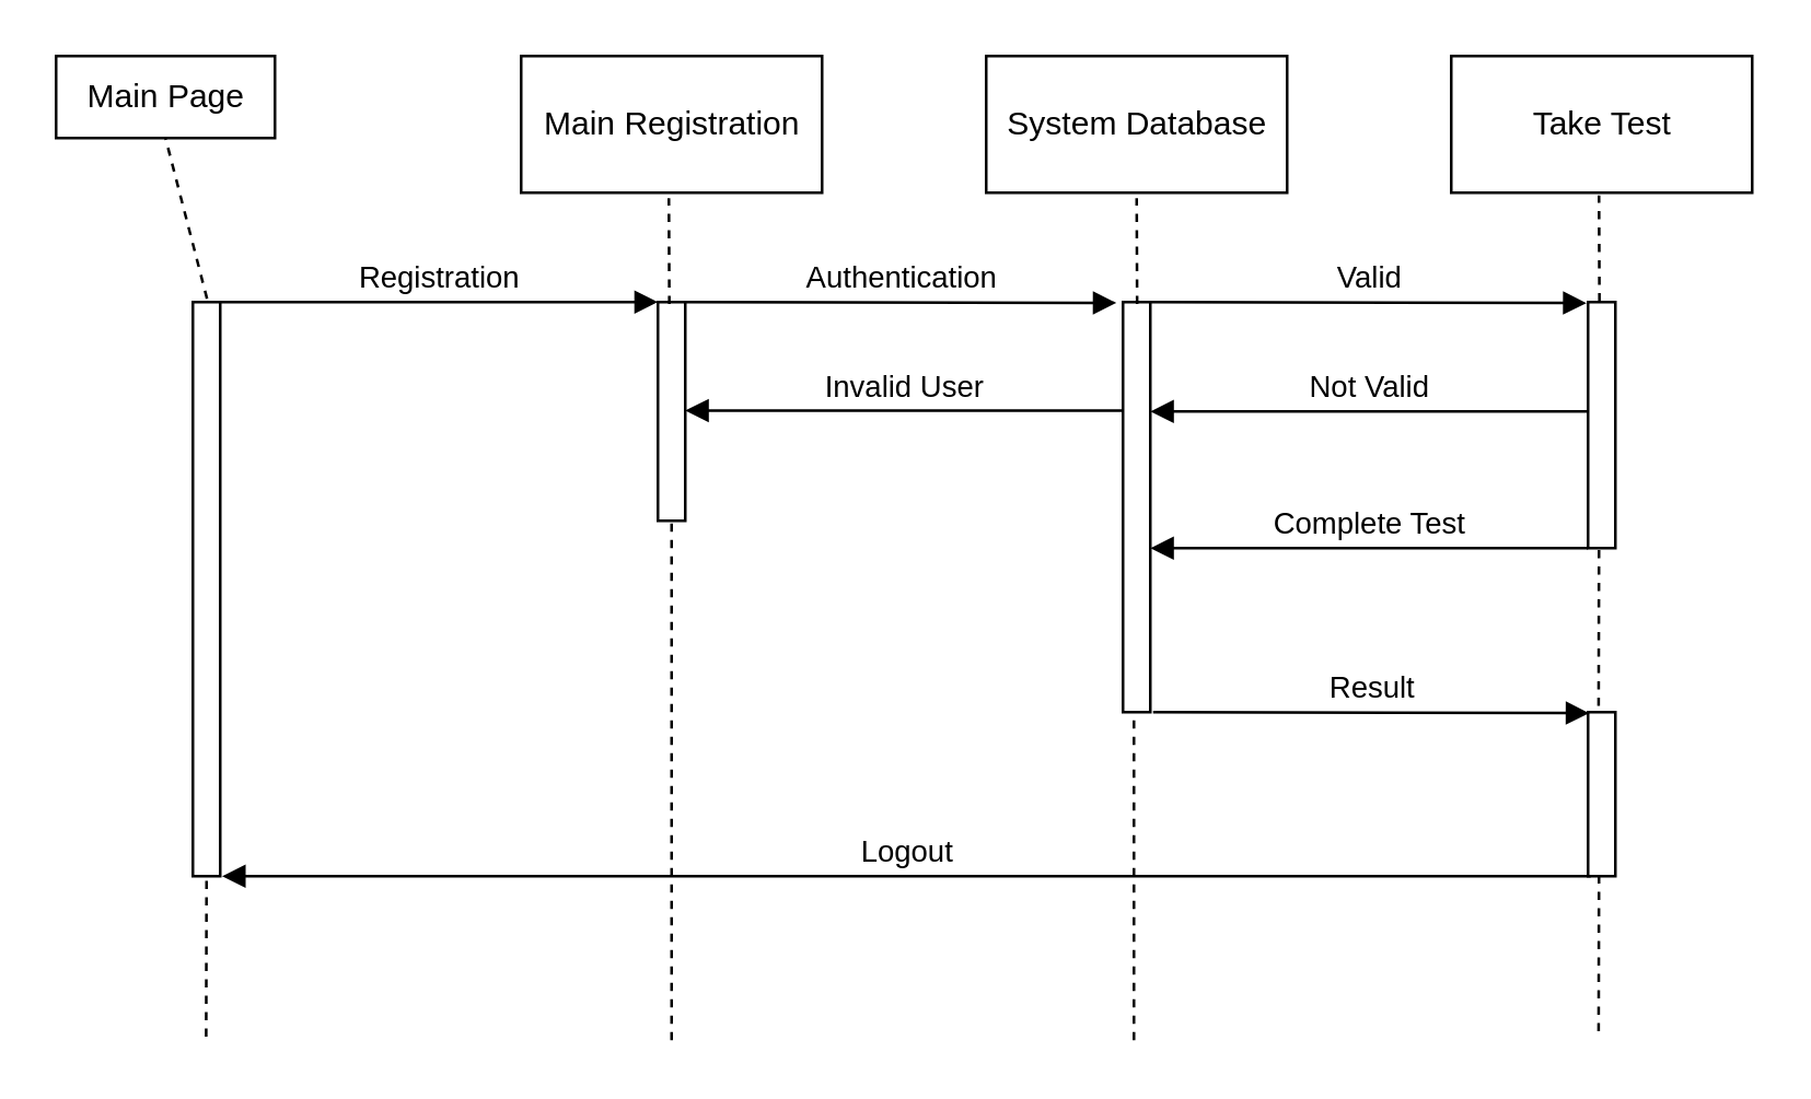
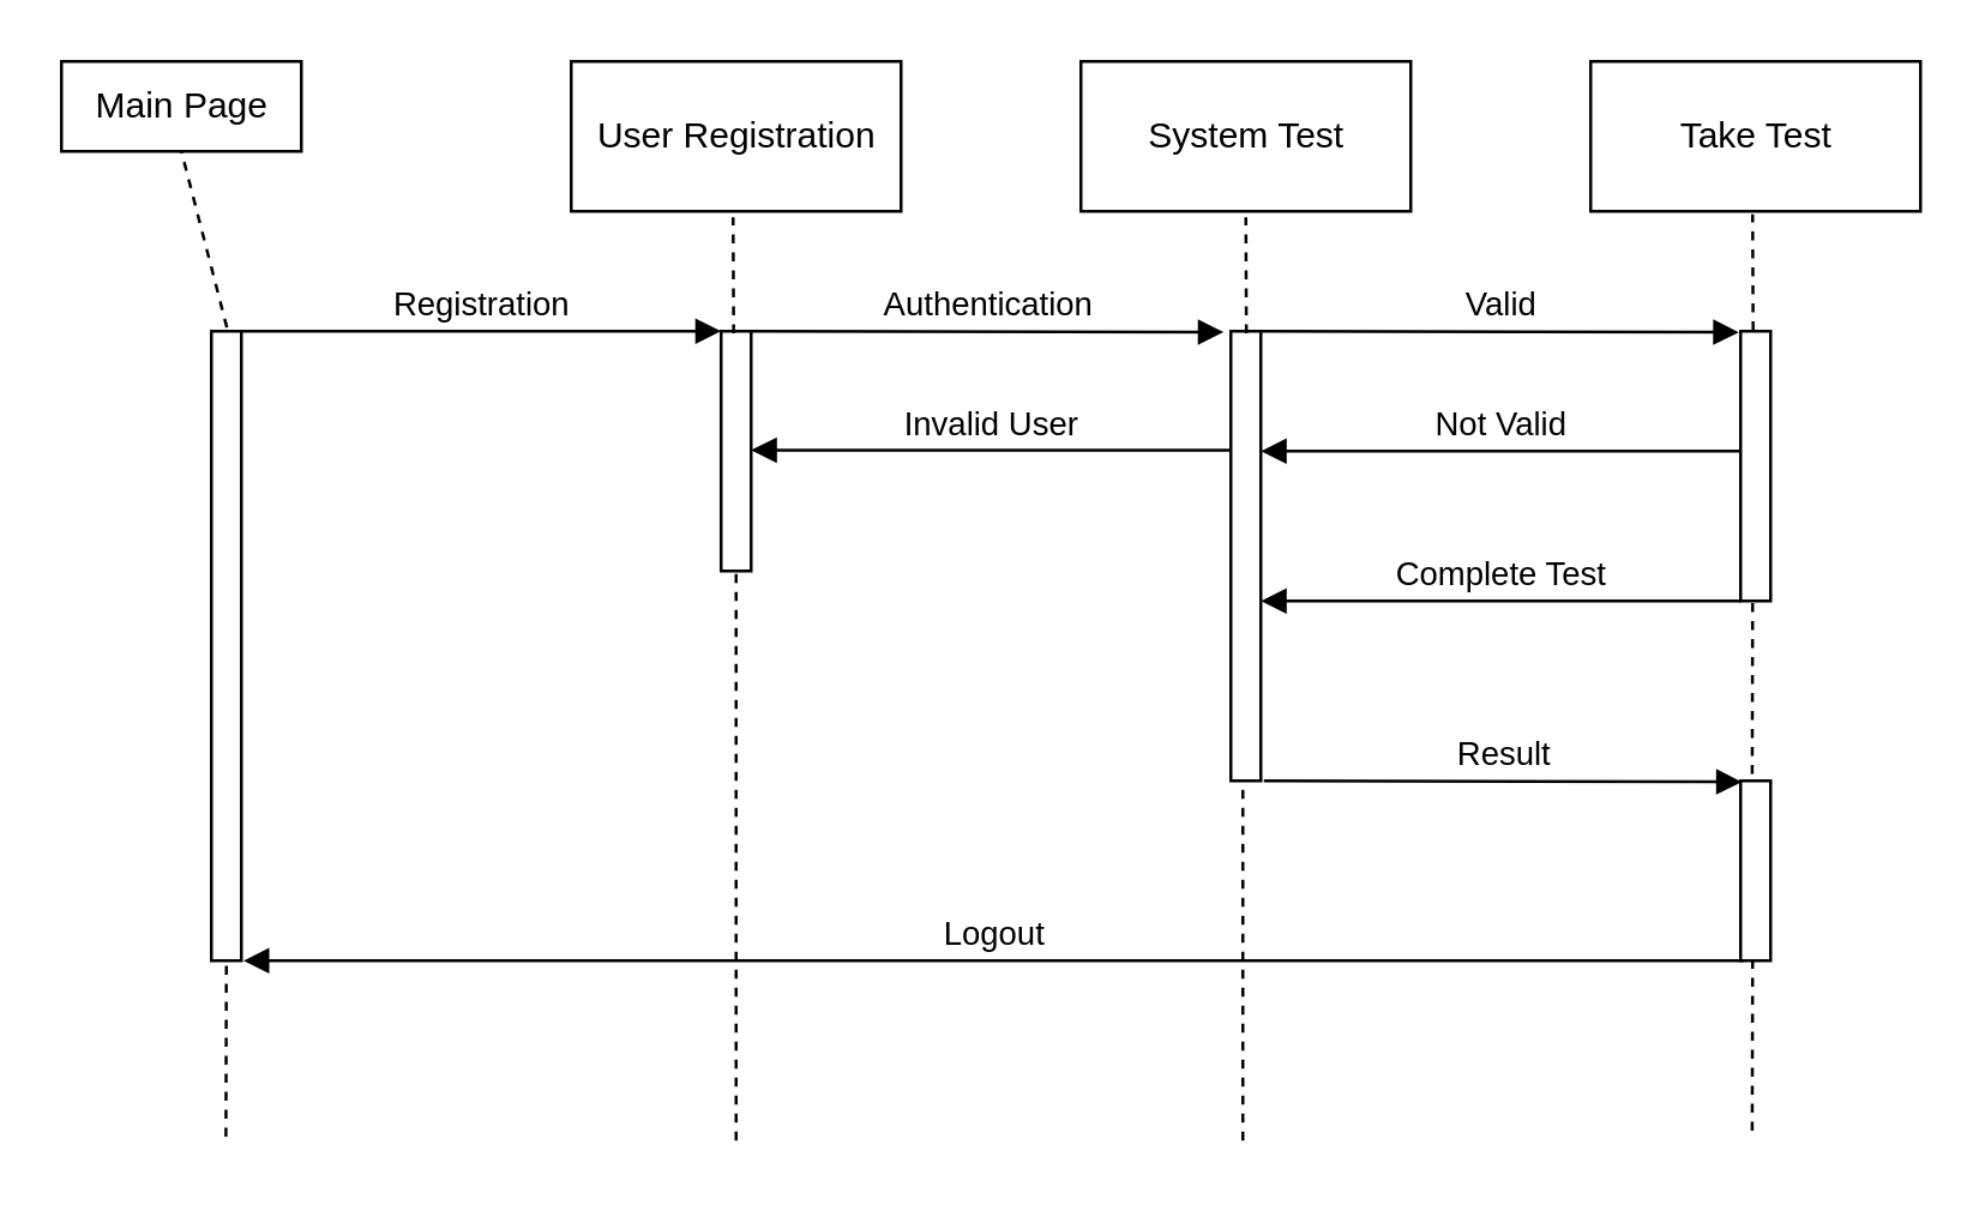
- <mxCell id="3" value="Main Registration" style="html=1;" vertex="1" parent="1"><mxGeometry x="190" y="20" width="110" height="50" as="geometry" /></mxCell>
+ <mxCell id="3" value="User Registration" style="html=1;" vertex="1" parent="1"><mxGeometry x="190" y="20" width="110" height="50" as="geometry" /></mxCell>
- <mxCell id="4" value="System Database" style="html=1;" vertex="1" parent="1"><mxGeometry x="360" y="20" width="110" height="50" as="geometry" /></mxCell>
+ <mxCell id="4" value="System Test" style="html=1;" vertex="1" parent="1"><mxGeometry x="360" y="20" width="110" height="50" as="geometry" /></mxCell>
